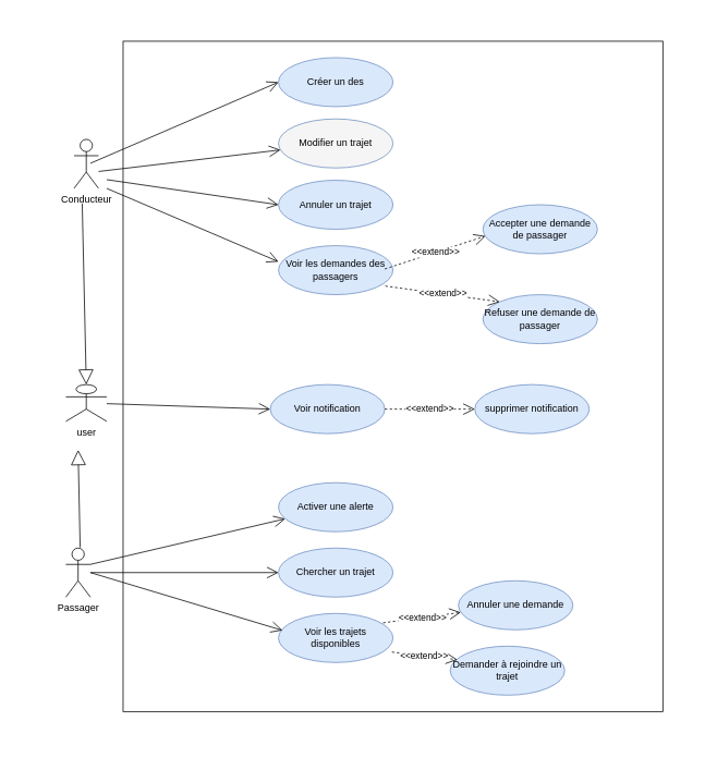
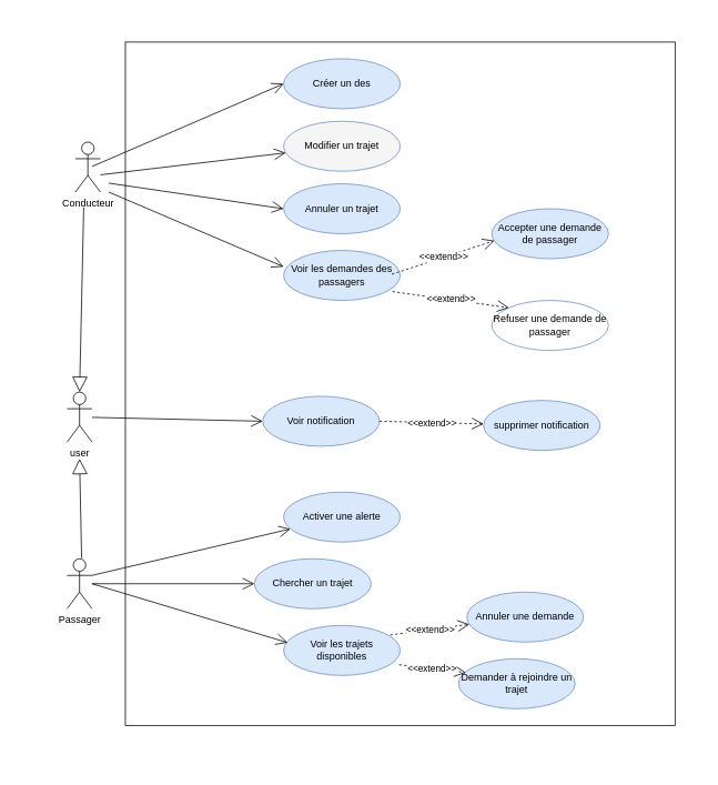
- <mxCell id="11" value="Refuser une demande de passager" style="ellipse;whiteSpace=wrap;html=1;fillColor=#dae8fc;strokeColor=#6c8ebf;" vertex="1" parent="1"><mxGeometry x="590" y="360" width="140" height="60" as="geometry" /></mxCell>
+ <mxCell id="11" value="Refuser une demande de passager" style="ellipse;whiteSpace=wrap;html=1;fillColor=#ffffff;strokeColor=#6c8ebf;" vertex="1" parent="1"><mxGeometry x="590" y="360" width="140" height="60" as="geometry" /></mxCell>
- <mxCell id="33" value="user" style="shape=umlActor;verticalLabelPosition=bottom;verticalAlign=top;html=1;outlineConnect=0;" vertex="1" parent="1"><mxGeometry x="80" y="470" width="50" height="45" as="geometry" /></mxCell>
+ <mxCell id="33" value="user" style="shape=umlActor;verticalLabelPosition=bottom;verticalAlign=top;html=1;outlineConnect=0;" vertex="1" parent="1"><mxGeometry x="80" y="470" width="30" height="60" as="geometry" /></mxCell>
- <mxCell id="29" value="Voir notification" style="ellipse;whiteSpace=wrap;html=1;fillColor=#dae8fc;strokeColor=#6c8ebf;" vertex="1" parent="1"><mxGeometry x="330" y="470" width="140" height="60" as="geometry" /></mxCell>
+ <mxCell id="29" value="Voir notification" style="ellipse;whiteSpace=wrap;html=1;fillColor=#dae8fc;strokeColor=#6c8ebf;" vertex="1" parent="1"><mxGeometry x="315" y="475" width="140" height="60" as="geometry" /></mxCell>
- <mxCell id="30" value="supprimer notification" style="ellipse;whiteSpace=wrap;html=1;fillColor=#dae8fc;strokeColor=#6c8ebf;" vertex="1" parent="1"><mxGeometry x="580" y="470" width="140" height="60" as="geometry" /></mxCell>
+ <mxCell id="30" value="supprimer notification" style="ellipse;whiteSpace=wrap;html=1;fillColor=#dae8fc;strokeColor=#6c8ebf;" vertex="1" parent="1"><mxGeometry x="580" y="480" width="140" height="60" as="geometry" /></mxCell>
- <mxCell id="19" value="Chercher un trajet" style="ellipse;whiteSpace=wrap;html=1;fillColor=#dae8fc;strokeColor=#6c8ebf;" vertex="1" parent="1"><mxGeometry x="340" y="670" width="140" height="60" as="geometry" /></mxCell>
+ <mxCell id="19" value="Chercher un trajet" style="ellipse;whiteSpace=wrap;html=1;fillColor=#dae8fc;strokeColor=#6c8ebf;" vertex="1" parent="1"><mxGeometry x="305" y="670" width="140" height="60" as="geometry" /></mxCell>
